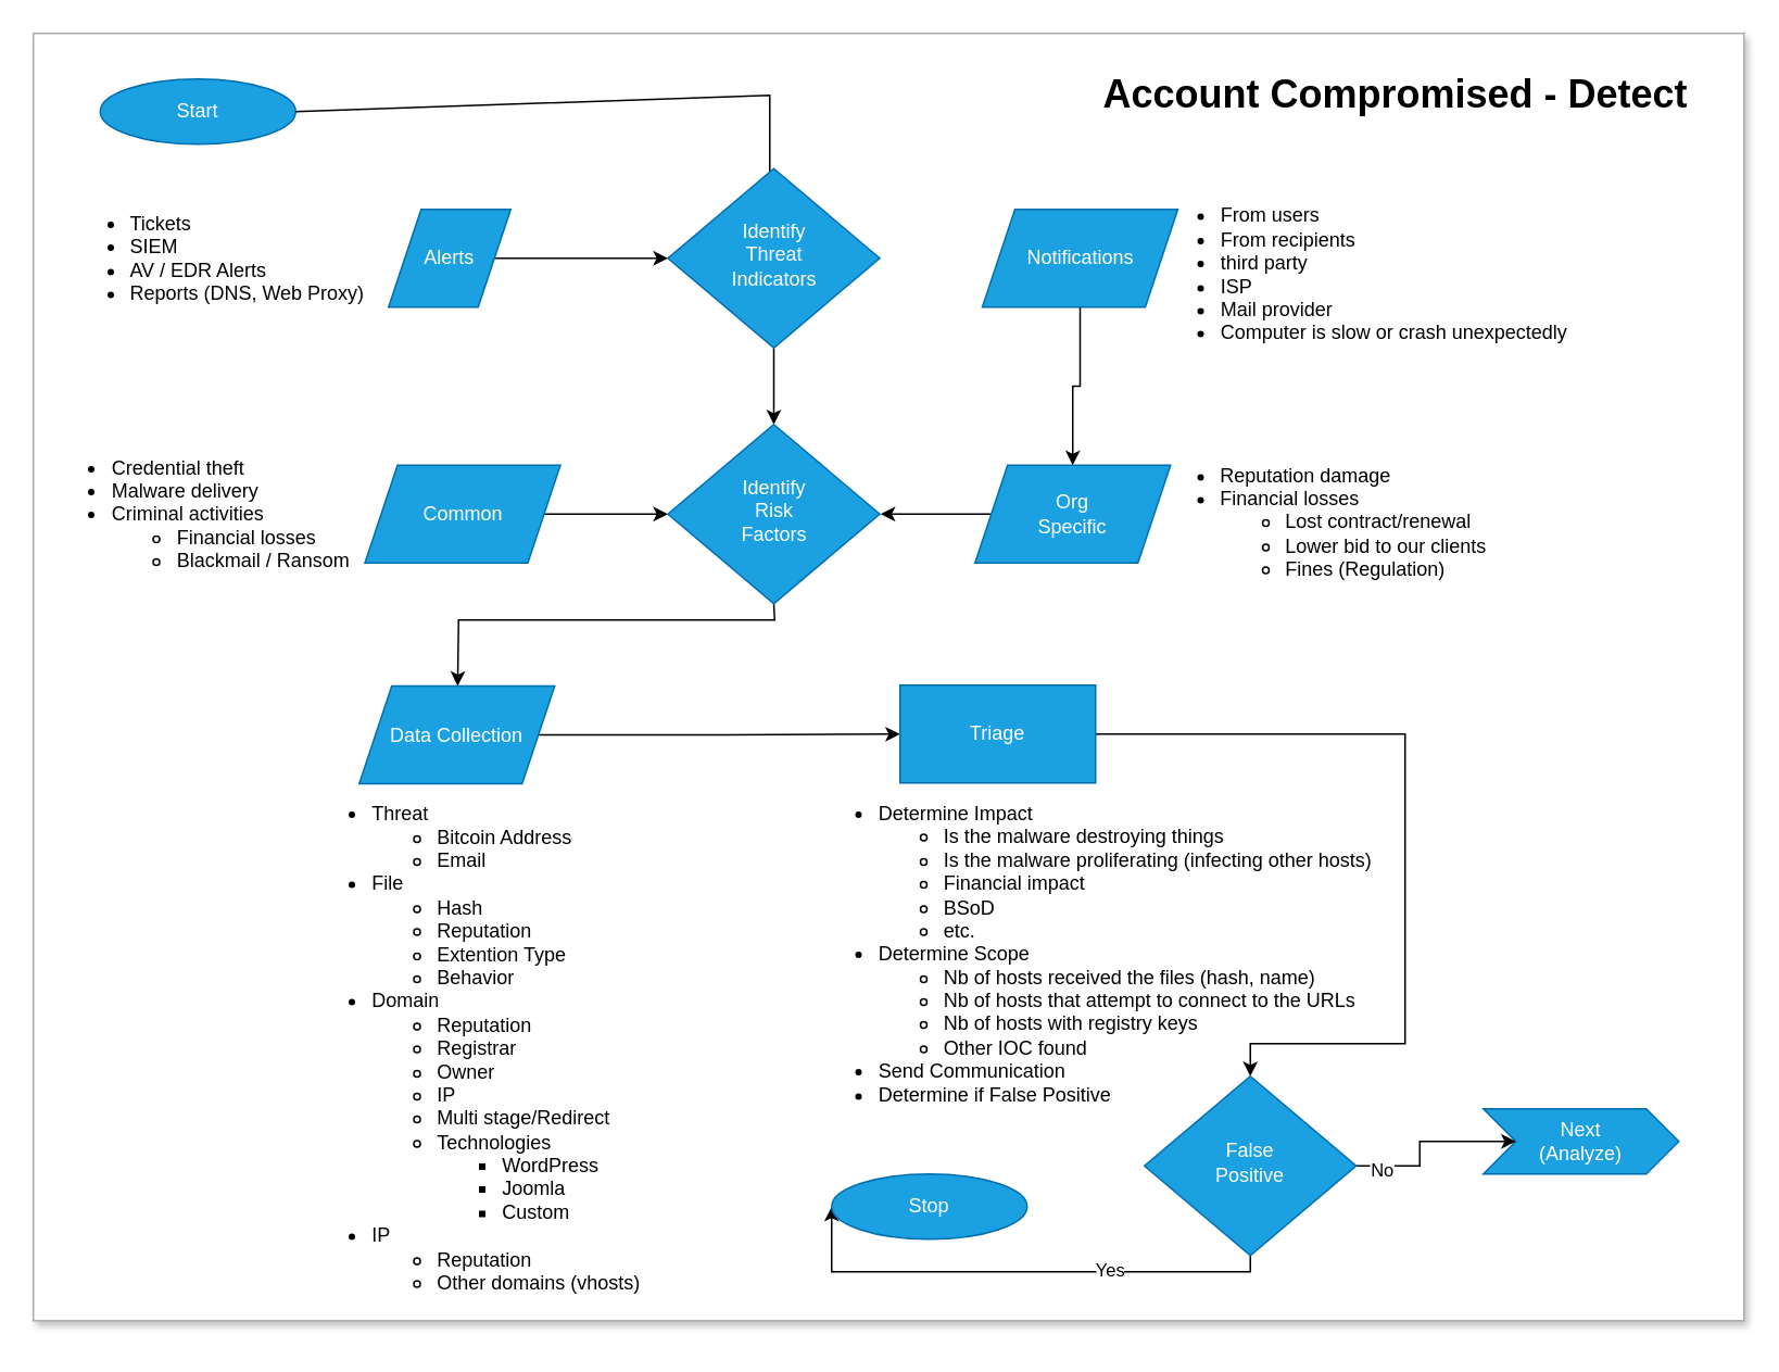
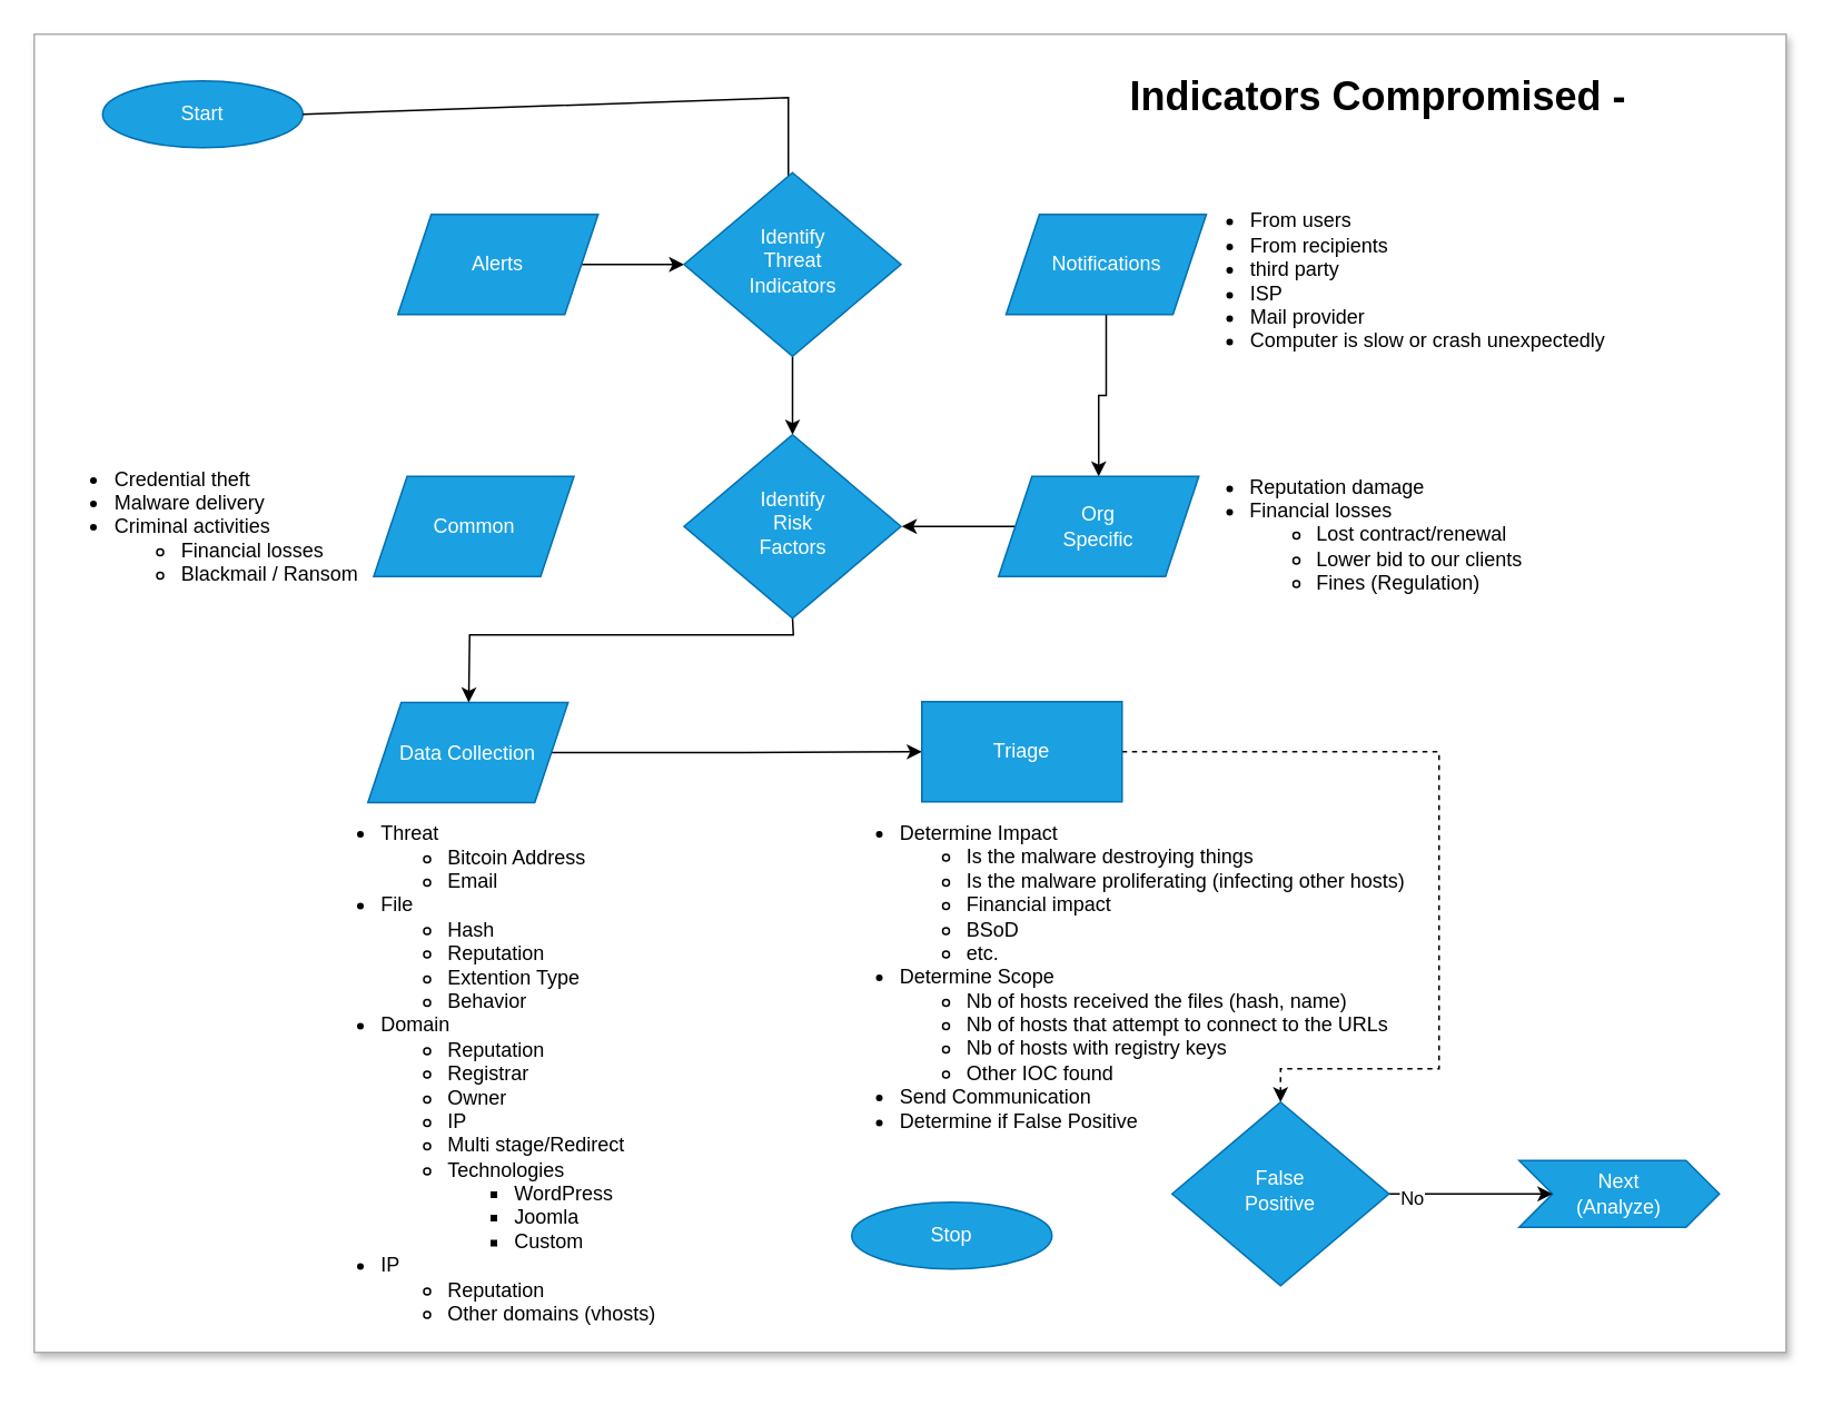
- <mxCell id="19" value="&lt;h1&gt;Account Compromised - Detect&lt;br&gt;&lt;/h1&gt;" style="text;html=1;strokeColor=none;fillColor=none;spacing=5;spacingTop=-20;whiteSpace=wrap;overflow=hidden;rounded=0;fontColor=default;" parent="1" vertex="1"><mxGeometry x="672" y="38" width="370" height="40" as="geometry" /></mxCell>
+ <mxCell id="19" value="&lt;h1&gt;Indicators Compromised - Detect&lt;br&gt;&lt;/h1&gt;" style="text;html=1;strokeColor=none;fillColor=none;spacing=5;spacingTop=-20;whiteSpace=wrap;overflow=hidden;rounded=0;fontColor=default;" parent="1" vertex="1"><mxGeometry x="672" y="38" width="370" height="40" as="geometry" /></mxCell>
- <mxCell id="21" value="&lt;div align=&quot;left&quot;&gt;&lt;ul&gt;&lt;li&gt;Tickets&lt;/li&gt;&lt;li&gt;SIEM&lt;/li&gt;&lt;li&gt;AV / EDR Alerts&lt;/li&gt;&lt;li&gt;&lt;span style=&quot;text-align: center&quot;&gt;Reports (DNS, Web Proxy)&lt;/span&gt;&lt;br&gt;&lt;/li&gt;&lt;/ul&gt;&lt;/div&gt;" style="text;html=1;resizable=0;autosize=1;align=center;verticalAlign=middle;points=[];fillColor=none;strokeColor=none;rounded=0;" parent="1" vertex="1"><mxGeometry x="31" y="113" width="200" height="90" as="geometry" /></mxCell>
- <mxCell id="7" value="Alerts" style="shape=parallelogram;perimeter=parallelogramPerimeter;whiteSpace=wrap;html=1;fixedSize=1;fillColor=#1ba1e2;fontColor=#ffffff;strokeColor=#006EAF;" parent="1" vertex="1"><mxGeometry x="238" y="128" width="75" height="60" as="geometry" /></mxCell>
+ <mxCell id="7" value="Alerts" style="shape=parallelogram;perimeter=parallelogramPerimeter;whiteSpace=wrap;html=1;fixedSize=1;fillColor=#1ba1e2;fontColor=#ffffff;strokeColor=#006EAF;" parent="1" vertex="1"><mxGeometry x="238" y="128" width="120" height="60" as="geometry" /></mxCell>
- <mxCell id="11" value="" style="edgeStyle=orthogonalEdgeStyle;rounded=0;orthogonalLoop=1;jettySize=auto;html=1;entryX=0;entryY=0.5;entryDx=0;entryDy=0;" parent="1" source="12" target="28" edge="1"><mxGeometry relative="1" as="geometry"><mxPoint x="417.5" y="315" as="targetPoint" /></mxGeometry></mxCell>
- <mxCell id="17" value="" style="edgeStyle=orthogonalEdgeStyle;rounded=0;orthogonalLoop=1;jettySize=auto;html=1;strokeColor=default;labelBackgroundColor=default;fontColor=default;" parent="1" source="18" target="34" edge="1"><mxGeometry relative="1" as="geometry"><mxPoint x="732.5" y="450" as="targetPoint" /><Array as="points"><mxPoint x="862" y="450" /><mxPoint x="862" y="640" /><mxPoint x="767" y="640" /></Array></mxGeometry></mxCell>
+ <mxCell id="17" value="" style="edgeStyle=orthogonalEdgeStyle;rounded=0;orthogonalLoop=1;jettySize=auto;html=1;strokeColor=default;labelBackgroundColor=default;fontColor=default;dashed=1;" parent="1" source="18" target="34" edge="1"><mxGeometry relative="1" as="geometry"><mxPoint x="732.5" y="450" as="targetPoint" /><Array as="points"><mxPoint x="862" y="450" /><mxPoint x="862" y="640" /><mxPoint x="767" y="640" /></Array></mxGeometry></mxCell>
- <mxCell id="29" value="Next&lt;br&gt;(Analyze)" style="shape=step;perimeter=stepPerimeter;whiteSpace=wrap;html=1;fixedSize=1;fillColor=#1ba1e2;strokeColor=#006EAF;fontColor=#ffffff;" parent="1" vertex="1"><mxGeometry x="910" y="680" width="120" height="40" as="geometry" /></mxCell>
+ <mxCell id="29" value="Next&lt;br&gt;(Analyze)" style="shape=step;perimeter=stepPerimeter;whiteSpace=wrap;html=1;fixedSize=1;fillColor=#1ba1e2;strokeColor=#006EAF;fontColor=#ffffff;" parent="1" vertex="1"><mxGeometry x="910" y="695" width="120" height="40" as="geometry" /></mxCell>
- <mxCell id="32" style="edgeStyle=orthogonalEdgeStyle;rounded=0;orthogonalLoop=1;jettySize=auto;html=1;exitX=0.5;exitY=1;exitDx=0;exitDy=0;entryX=0;entryY=0.5;entryDx=0;entryDy=0;strokeColor=default;labelBackgroundColor=default;fontColor=default;" parent="1" source="34" target="35" edge="1"><mxGeometry relative="1" as="geometry"><Array as="points"><mxPoint x="767" y="780" /></Array></mxGeometry></mxCell>
- <mxCell id="33" value="Yes" style="edgeLabel;html=1;align=center;verticalAlign=middle;resizable=0;points=[];" parent="32" vertex="1" connectable="0"><mxGeometry x="-0.366" y="-2" relative="1" as="geometry"><mxPoint as="offset" /></mxGeometry></mxCell>
